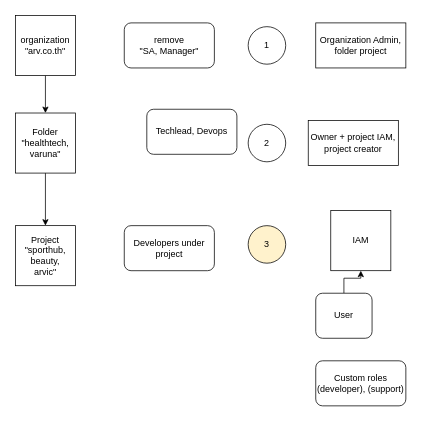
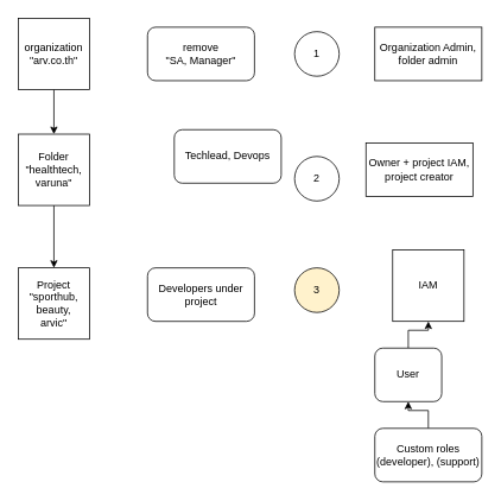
- <mxCell id="18" value="Organization Admin,&lt;br&gt;folder project" style="rounded=0;whiteSpace=wrap;html=1;" parent="1" vertex="1"><mxGeometry x="420" y="30" width="120" height="60" as="geometry" /></mxCell>
+ <mxCell id="18" value="Organization Admin,&lt;br&gt;folder admin" style="rounded=0;whiteSpace=wrap;html=1;" parent="1" vertex="1"><mxGeometry x="420" y="30" width="120" height="60" as="geometry" /></mxCell>
- <mxCell id="10" value="2" style="ellipse;whiteSpace=wrap;html=1;aspect=fixed;" parent="1" vertex="1"><mxGeometry x="330" y="165" width="50" height="50" as="geometry" /></mxCell>
+ <mxCell id="10" value="2" style="ellipse;whiteSpace=wrap;html=1;aspect=fixed;" parent="1" vertex="1"><mxGeometry x="330" y="175" width="50" height="50" as="geometry" /></mxCell>
+ <mxCell id="13" value="" style="edgeStyle=orthogonalEdgeStyle;rounded=0;orthogonalLoop=1;jettySize=auto;html=1;" parent="1" source="14" target="16" edge="1"><mxGeometry relative="1" as="geometry" /></mxCell>
